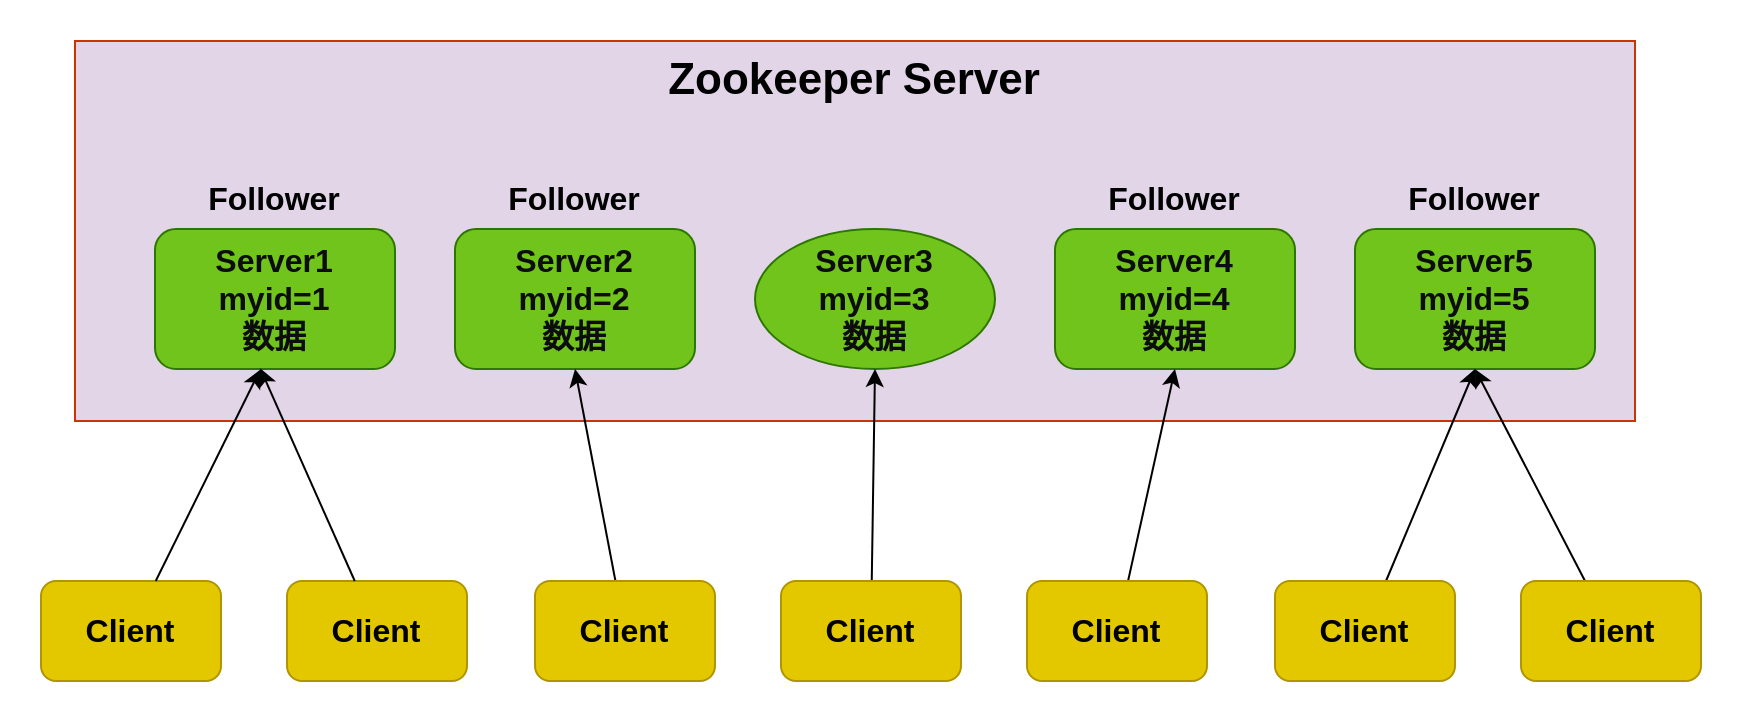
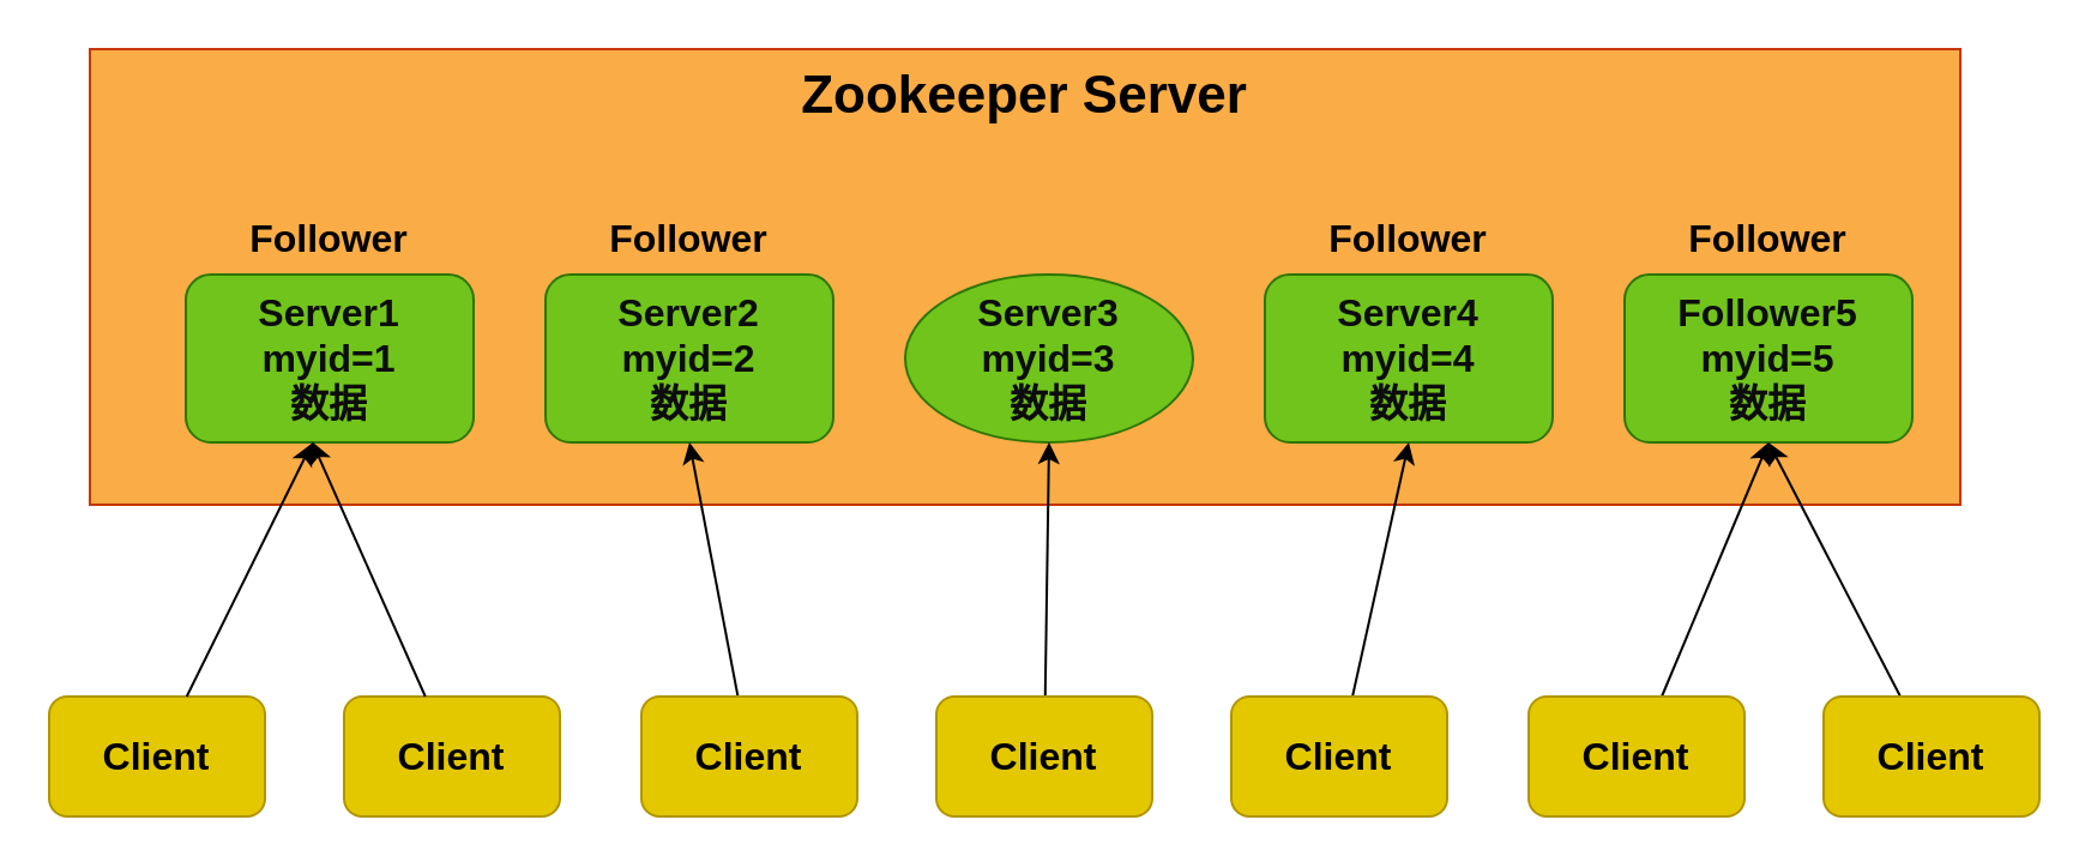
- <mxCell id="4" value="Zookeeper Server" style="rounded=0;whiteSpace=wrap;html=1;fillColor=#e1d5e7;fontColor=#000000;strokeColor=#C73500;verticalAlign=top;fontSize=22;fontStyle=1;" vertex="1" parent="1"><mxGeometry x="37" y="20" width="780" height="190" as="geometry" /></mxCell>
+ <mxCell id="4" value="Zookeeper Server" style="rounded=0;whiteSpace=wrap;html=1;fillColor=#FAAC46;fontColor=#000000;strokeColor=#C73500;verticalAlign=top;fontSize=22;fontStyle=1" vertex="1" parent="1"><mxGeometry x="37" y="20" width="780" height="190" as="geometry" /></mxCell>
- <mxCell id="17" value="Server5&lt;br style=&quot;font-size: 16px;&quot;&gt;myid=5&lt;br style=&quot;font-size: 16px;&quot;&gt;数据" style="rounded=1;whiteSpace=wrap;html=1;fillColor=#70C41B;strokeColor=#2D7600;fontColor=#0D0D0D;fontSize=16;fontStyle=1" vertex="1" parent="16"><mxGeometry y="30" width="120" height="70" as="geometry" /></mxCell>
+ <mxCell id="17" value="Follower5&lt;br style=&quot;font-size: 16px;&quot;&gt;myid=5&lt;br style=&quot;font-size: 16px;&quot;&gt;数据" style="rounded=1;whiteSpace=wrap;html=1;fillColor=#70C41B;strokeColor=#2D7600;fontColor=#0D0D0D;fontSize=16;fontStyle=1" vertex="1" parent="16"><mxGeometry y="30" width="120" height="70" as="geometry" /></mxCell>
